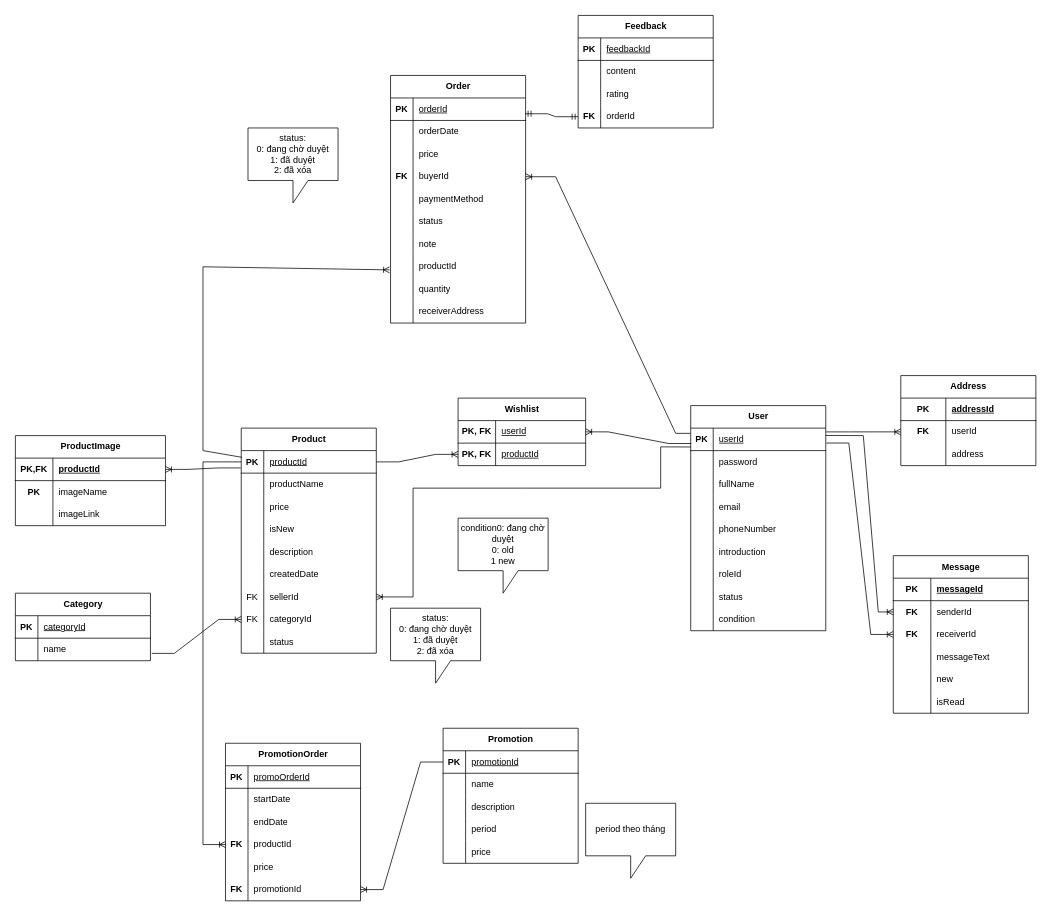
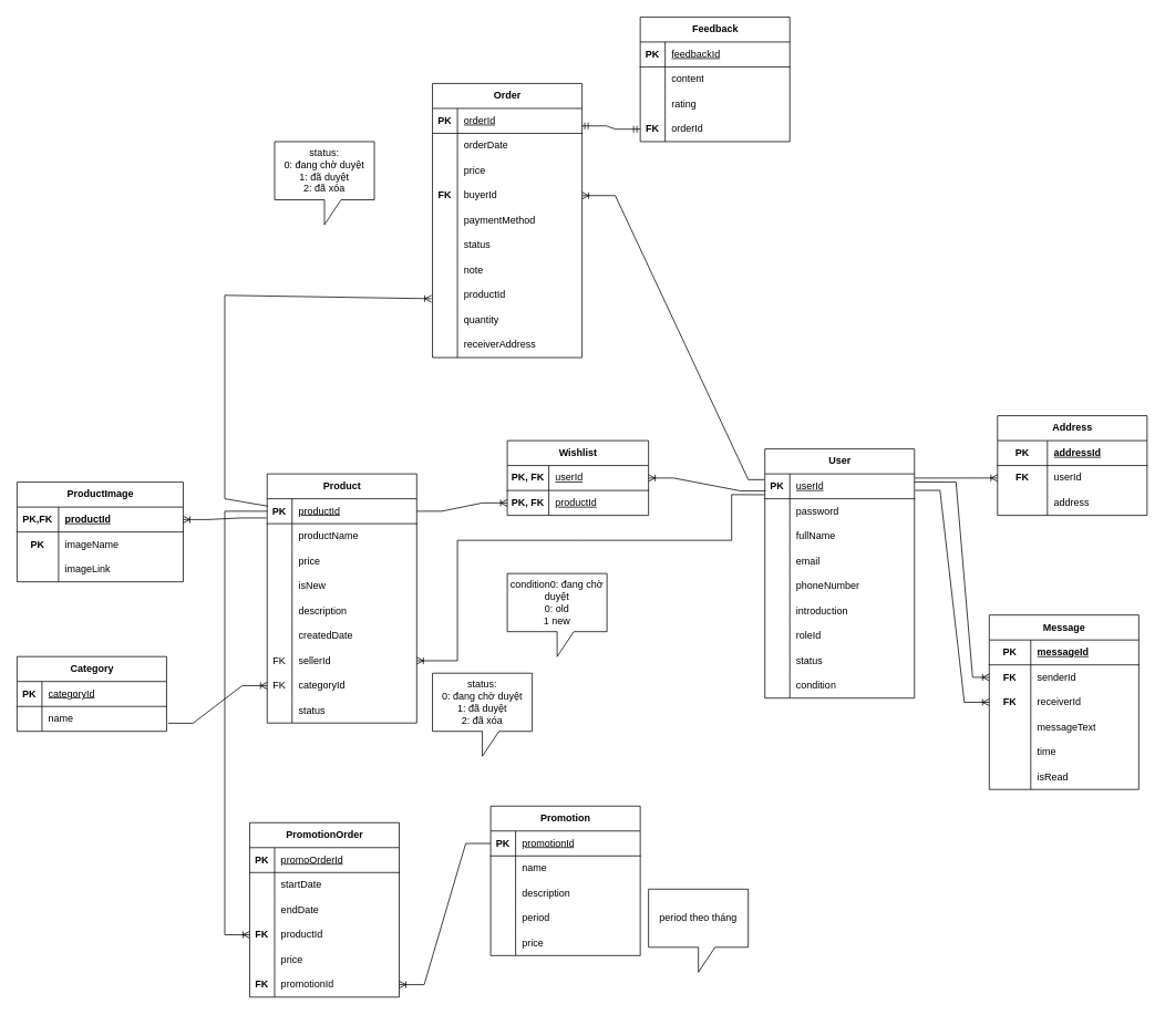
- <mxCell id="169" value="new" style="shape=partialRectangle;connectable=0;fillColor=none;top=0;left=0;bottom=0;right=0;align=left;spacingLeft=6;overflow=hidden;whiteSpace=wrap;html=1;" parent="167" vertex="1"><mxGeometry x="50" width="130" height="30" as="geometry"><mxRectangle width="130" height="30" as="alternateBounds" /></mxGeometry></mxCell>
+ <mxCell id="169" value="time" style="shape=partialRectangle;connectable=0;fillColor=none;top=0;left=0;bottom=0;right=0;align=left;spacingLeft=6;overflow=hidden;whiteSpace=wrap;html=1;" parent="167" vertex="1"><mxGeometry x="50" width="130" height="30" as="geometry"><mxRectangle width="130" height="30" as="alternateBounds" /></mxGeometry></mxCell>
